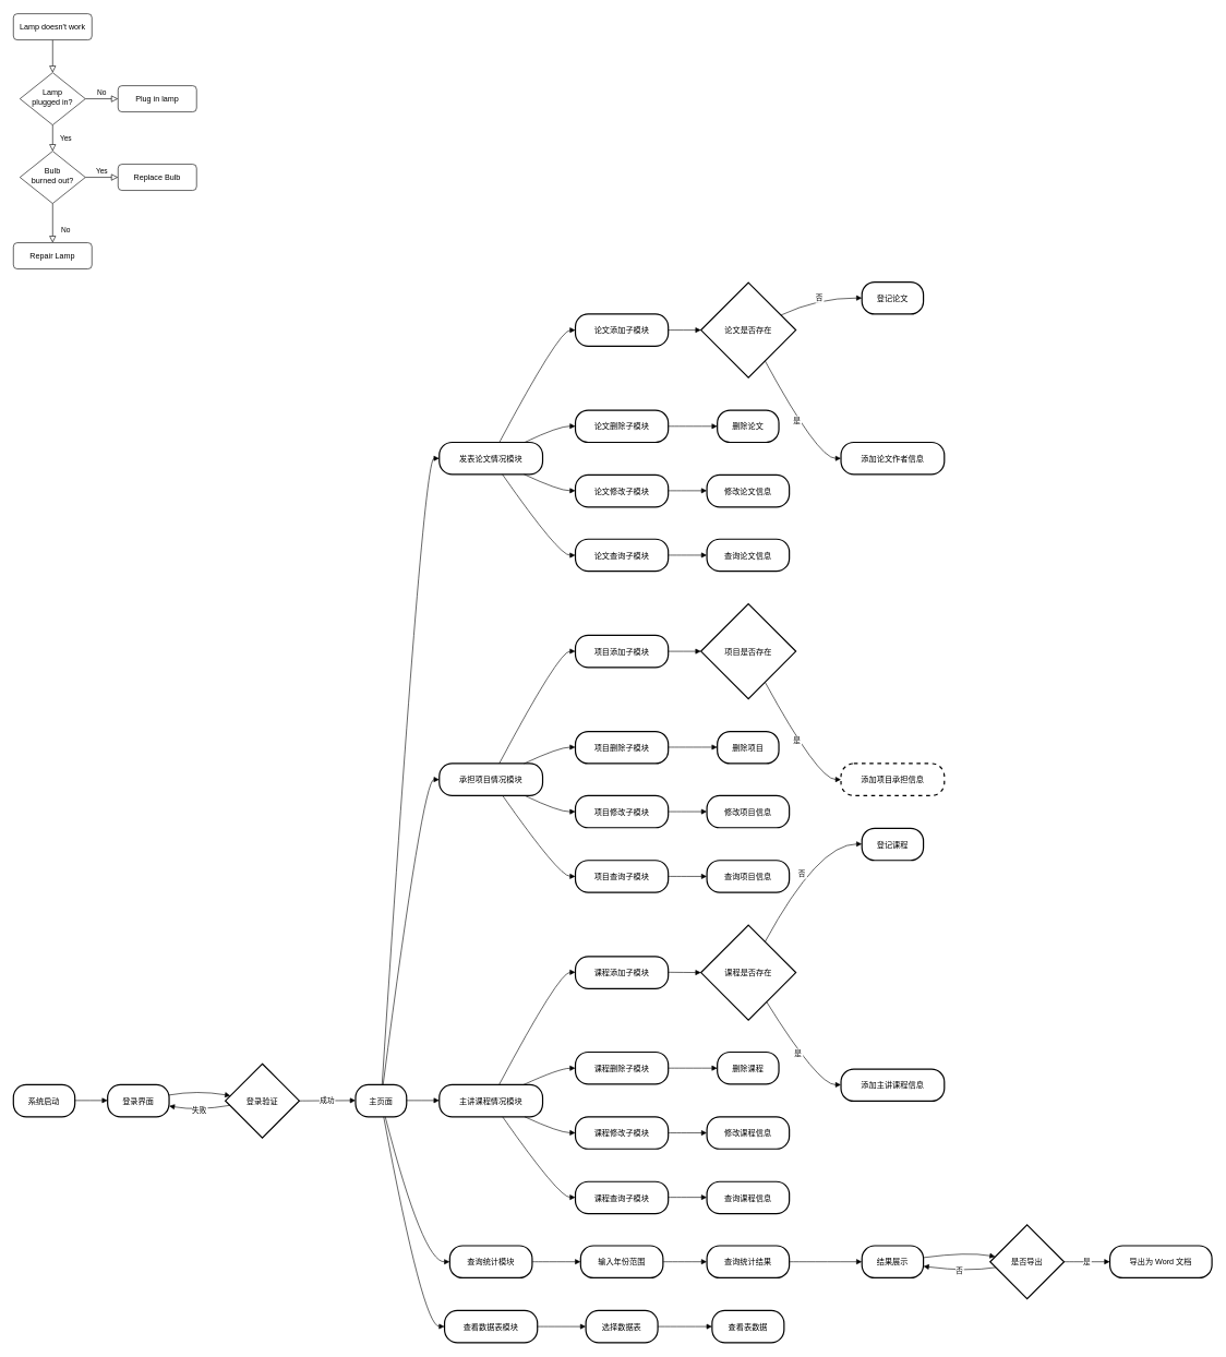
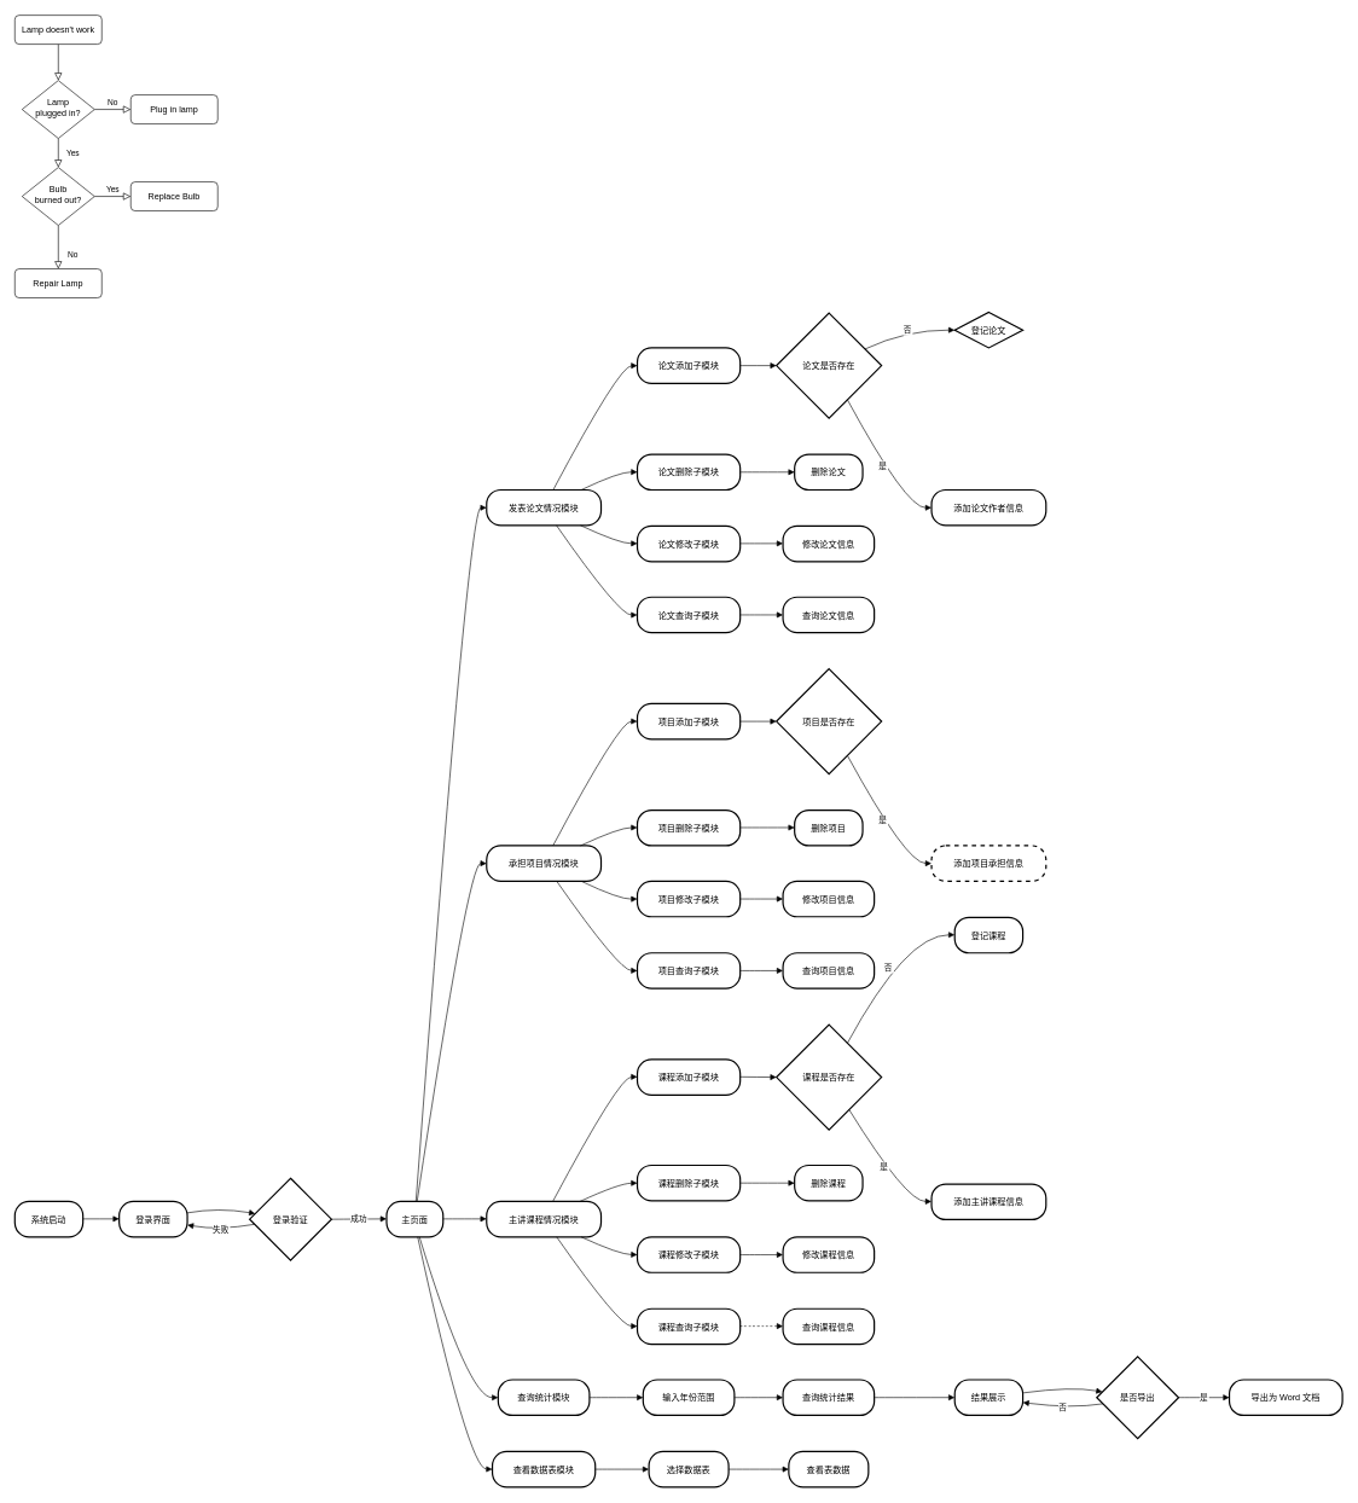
- <mxCell id="42" value="登记论文" style="rounded=1;arcSize=40;strokeWidth=2" vertex="1" parent="1"><mxGeometry x="1317" y="430" width="94" height="49" as="geometry" /></mxCell>
+ <mxCell id="42" value="登记论文" style="rhombus;arcSize=40;strokeWidth=2;" vertex="1" parent="1"><mxGeometry x="1317" y="430" width="94" height="49" as="geometry" /></mxCell>
- <mxCell id="16" value="主页面" style="rounded=1;arcSize=40;strokeWidth=2" vertex="1" parent="1"><mxGeometry x="543" y="1657" width="78" height="49" as="geometry" /></mxCell>
+ <mxCell id="16" value="主页面" style="rounded=1;arcSize=40;strokeWidth=2" vertex="1" parent="1"><mxGeometry x="533" y="1657" width="78" height="49" as="geometry" /></mxCell>
- <mxCell id="103" value="" style="curved=1;startArrow=none;endArrow=block;exitX=1;exitY=0.49;entryX=0;entryY=0.49;rounded=0;" edge="1" parent="1" source="33" target="57"><mxGeometry relative="1" as="geometry"><Array as="points" /></mxGeometry></mxCell>
+ <mxCell id="103" value="" style="curved=1;startArrow=none;endArrow=block;exitX=1;exitY=0.49;entryX=0;entryY=0.49;rounded=0;dashed=1;" edge="1" parent="1" source="33" target="57"><mxGeometry relative="1" as="geometry"><Array as="points" /></mxGeometry></mxCell>
